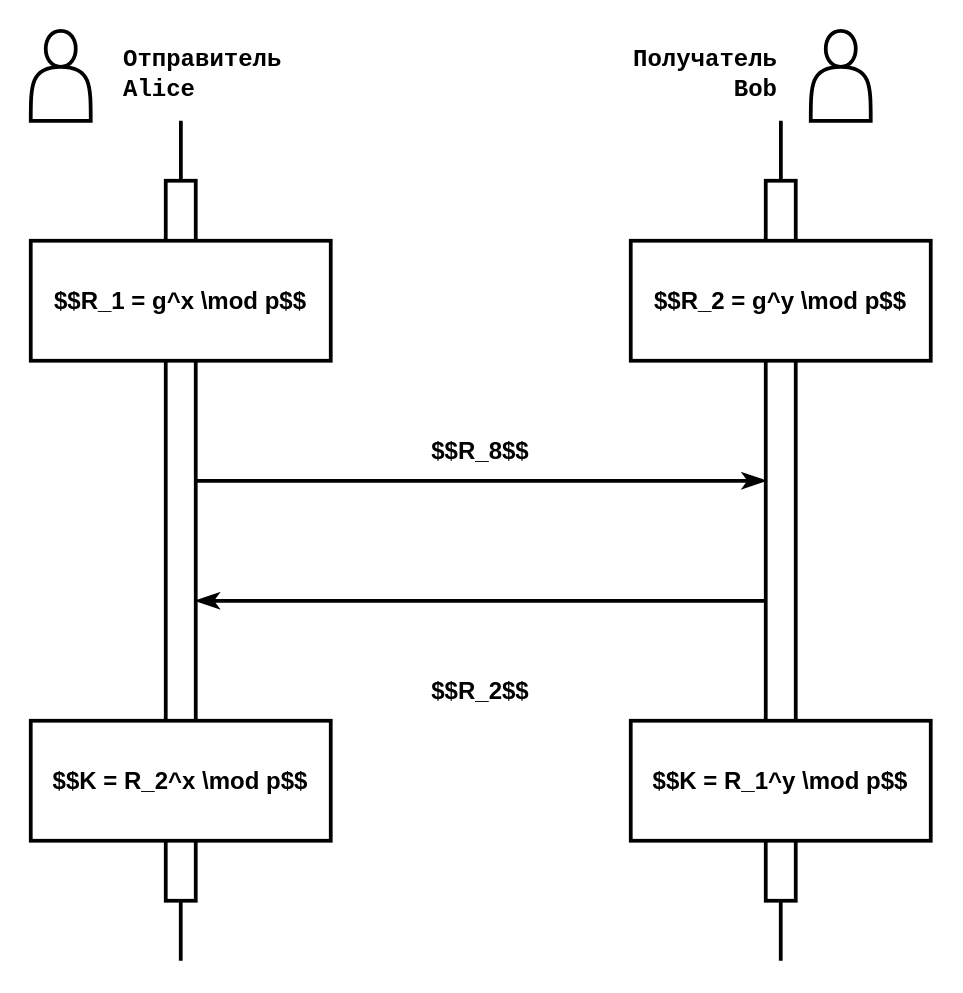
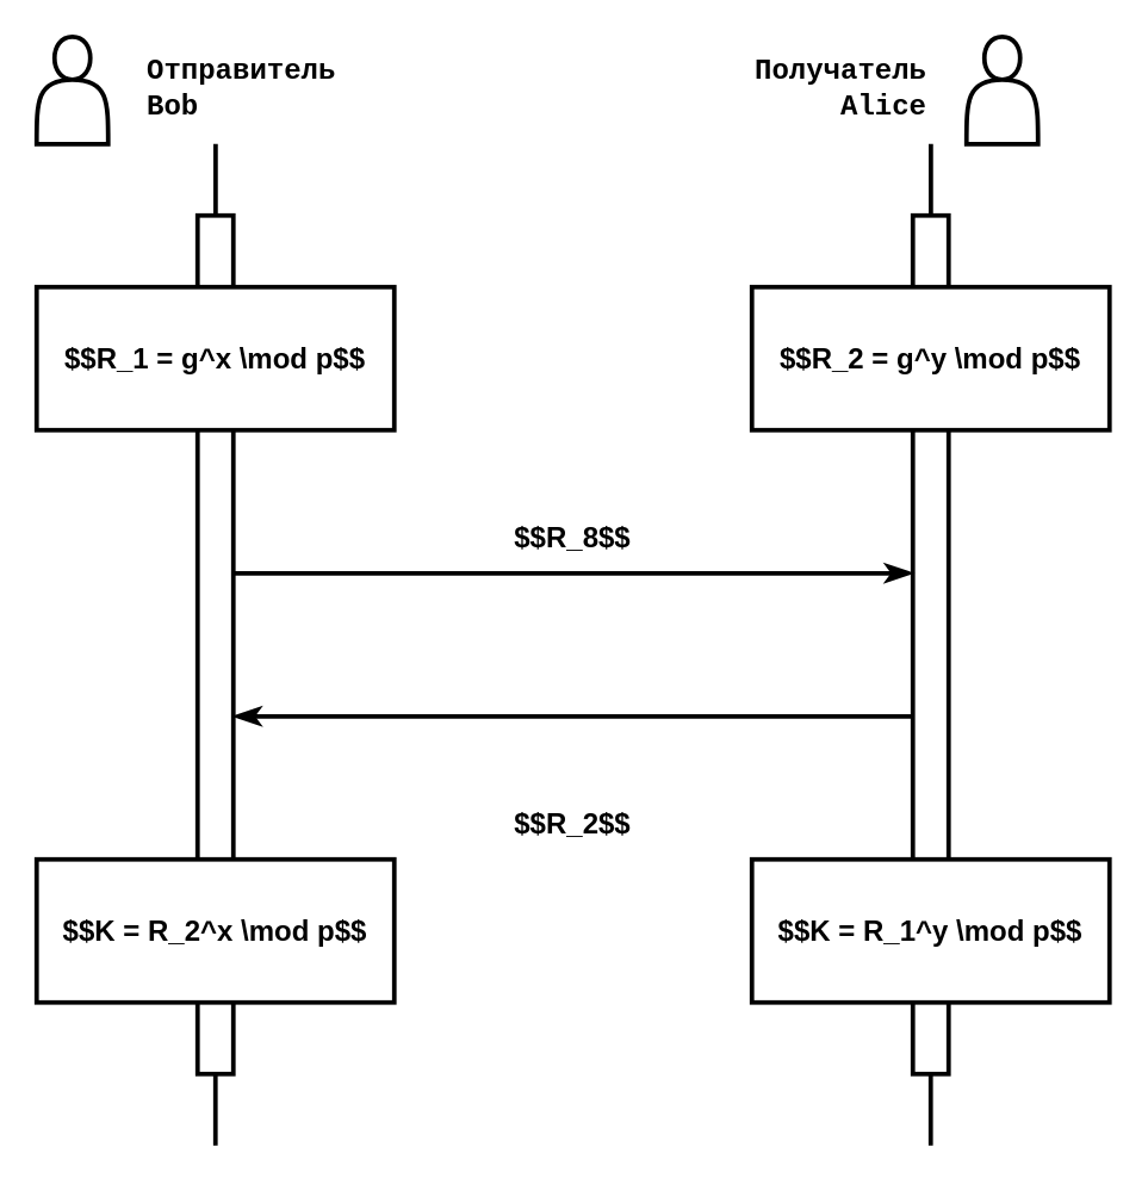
- <mxCell id="7" value="&lt;b&gt;Отправитель&lt;br&gt;Alice&lt;/b&gt;" style="text;html=1;strokeColor=none;fillColor=none;align=left;verticalAlign=middle;whiteSpace=wrap;rounded=0;strokeWidth=2.5;fontFamily=Courier New;fontSize=16;fontColor=#000000;" vertex="1" parent="1"><mxGeometry x="80" y="20" width="140" height="60" as="geometry" /></mxCell>
+ <mxCell id="7" value="&lt;b&gt;Отправитель&lt;br&gt;Bob&lt;/b&gt;" style="text;html=1;strokeColor=none;fillColor=none;align=left;verticalAlign=middle;whiteSpace=wrap;rounded=0;strokeWidth=2.5;fontFamily=Courier New;fontSize=16;fontColor=#000000;" vertex="1" parent="1"><mxGeometry x="80" y="20" width="140" height="60" as="geometry" /></mxCell>
- <mxCell id="9" value="&lt;b&gt;Получатель &lt;br&gt;Bob&lt;/b&gt;" style="text;html=1;strokeColor=none;fillColor=none;align=right;verticalAlign=middle;whiteSpace=wrap;rounded=0;strokeWidth=2.5;fontFamily=Courier New;fontSize=16;fontColor=#000000;" vertex="1" parent="1"><mxGeometry x="380" y="20" width="140" height="60" as="geometry" /></mxCell>
+ <mxCell id="9" value="&lt;b&gt;Получатель &lt;br&gt;Alice&lt;/b&gt;" style="text;html=1;strokeColor=none;fillColor=none;align=right;verticalAlign=middle;whiteSpace=wrap;rounded=0;strokeWidth=2.5;fontFamily=Courier New;fontSize=16;fontColor=#000000;" vertex="1" parent="1"><mxGeometry x="380" y="20" width="140" height="60" as="geometry" /></mxCell>
